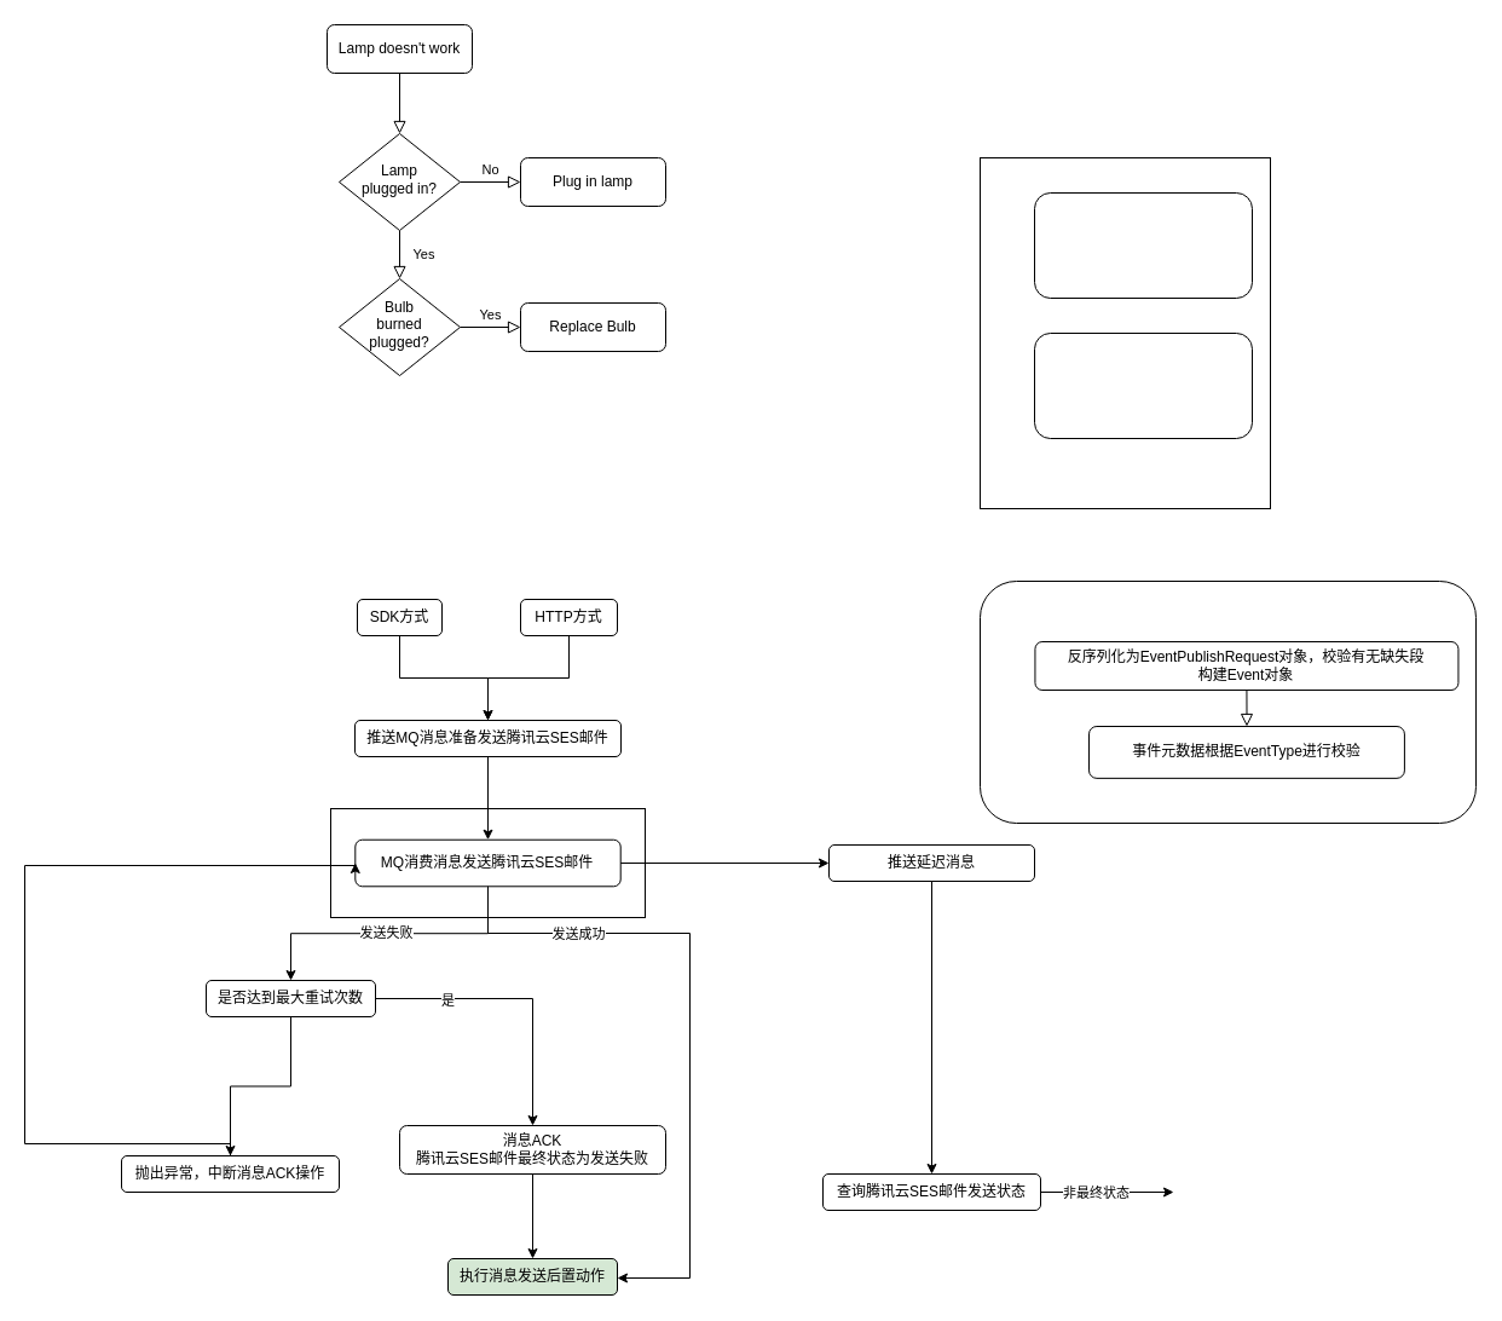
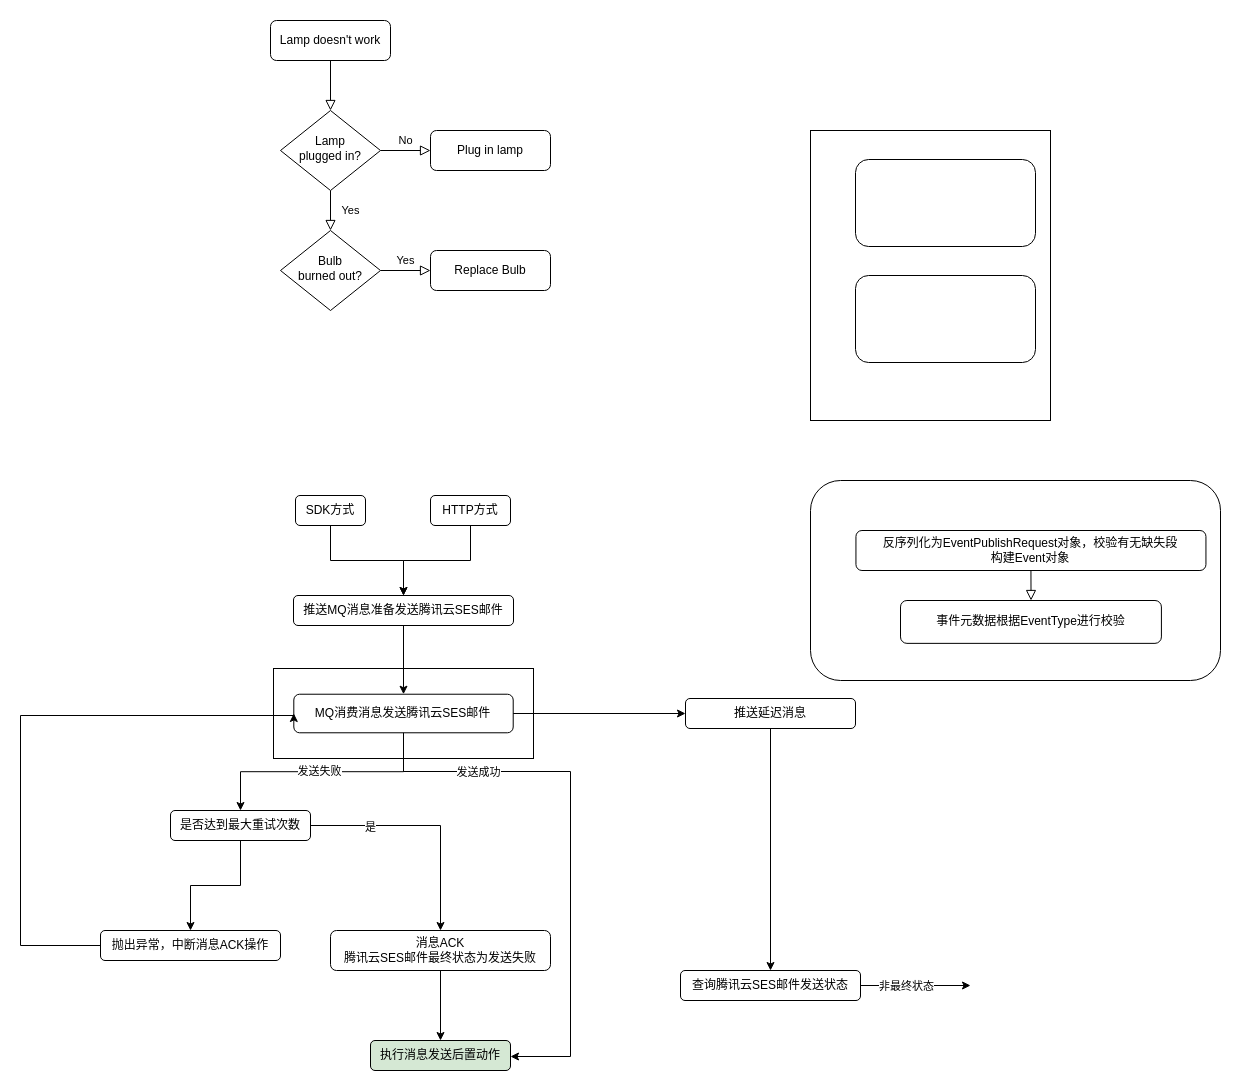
- <mxCell id="14" value="Bulb&lt;br&gt;burned plugged?" style="rhombus;whiteSpace=wrap;html=1;shadow=0;fontFamily=Helvetica;fontSize=12;align=center;strokeWidth=1;spacing=6;spacingTop=-4;" parent="1" vertex="1"><mxGeometry x="280" y="230" width="100" height="80" as="geometry" /></mxCell>
+ <mxCell id="14" value="Bulb&lt;br&gt;burned out?" style="rhombus;whiteSpace=wrap;html=1;shadow=0;fontFamily=Helvetica;fontSize=12;align=center;strokeWidth=1;spacing=6;spacingTop=-4;" parent="1" vertex="1"><mxGeometry x="280" y="230" width="100" height="80" as="geometry" /></mxCell>
- <mxCell id="40" value="抛出异常，中断消息ACK操作" style="rounded=1;whiteSpace=wrap;html=1;" vertex="1" parent="1"><mxGeometry x="100" y="955" width="180" height="30" as="geometry" /></mxCell>
+ <mxCell id="40" value="抛出异常，中断消息ACK操作" style="rounded=1;whiteSpace=wrap;html=1;" vertex="1" parent="1"><mxGeometry x="100" y="930" width="180" height="30" as="geometry" /></mxCell>
